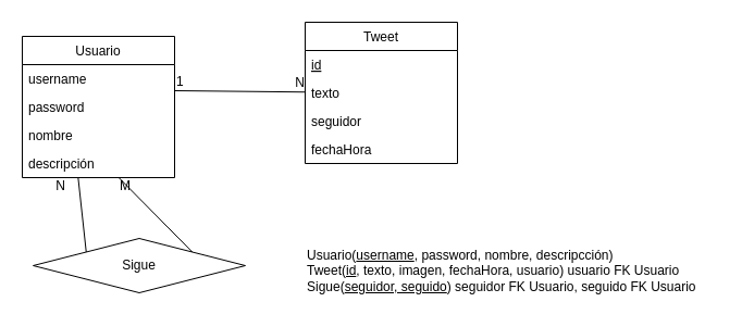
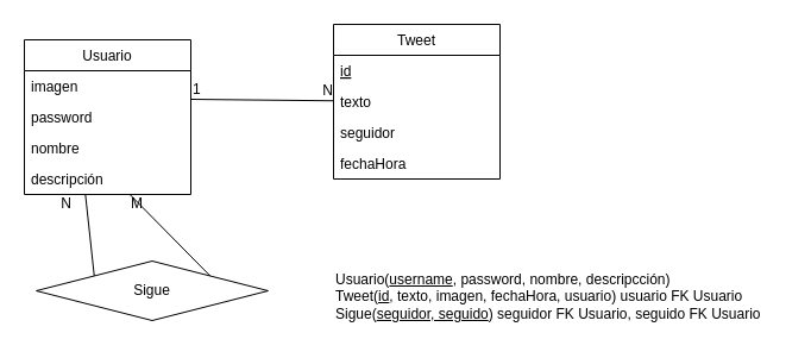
- <mxCell id="3" value="username" style="text;strokeColor=none;fillColor=none;align=left;verticalAlign=top;spacingLeft=4;spacingRight=4;overflow=hidden;rotatable=0;points=[[0,0.5],[1,0.5]];portConstraint=eastwest;" vertex="1" parent="2"><mxGeometry y="26" width="140" height="26" as="geometry" /></mxCell>
+ <mxCell id="3" value="imagen" style="text;strokeColor=none;fillColor=none;align=left;verticalAlign=top;spacingLeft=4;spacingRight=4;overflow=hidden;rotatable=0;points=[[0,0.5],[1,0.5]];portConstraint=eastwest;" vertex="1" parent="2"><mxGeometry y="26" width="140" height="26" as="geometry" /></mxCell>
